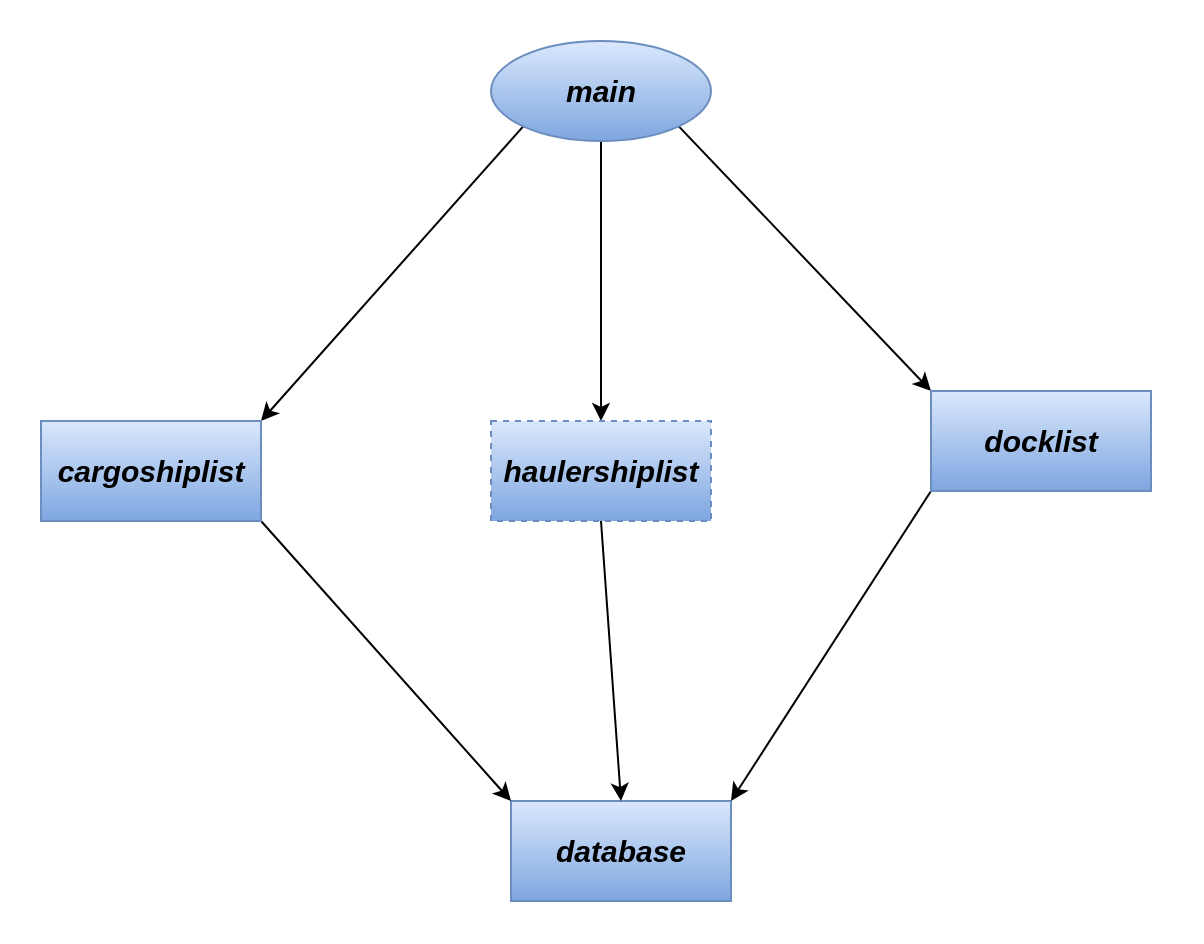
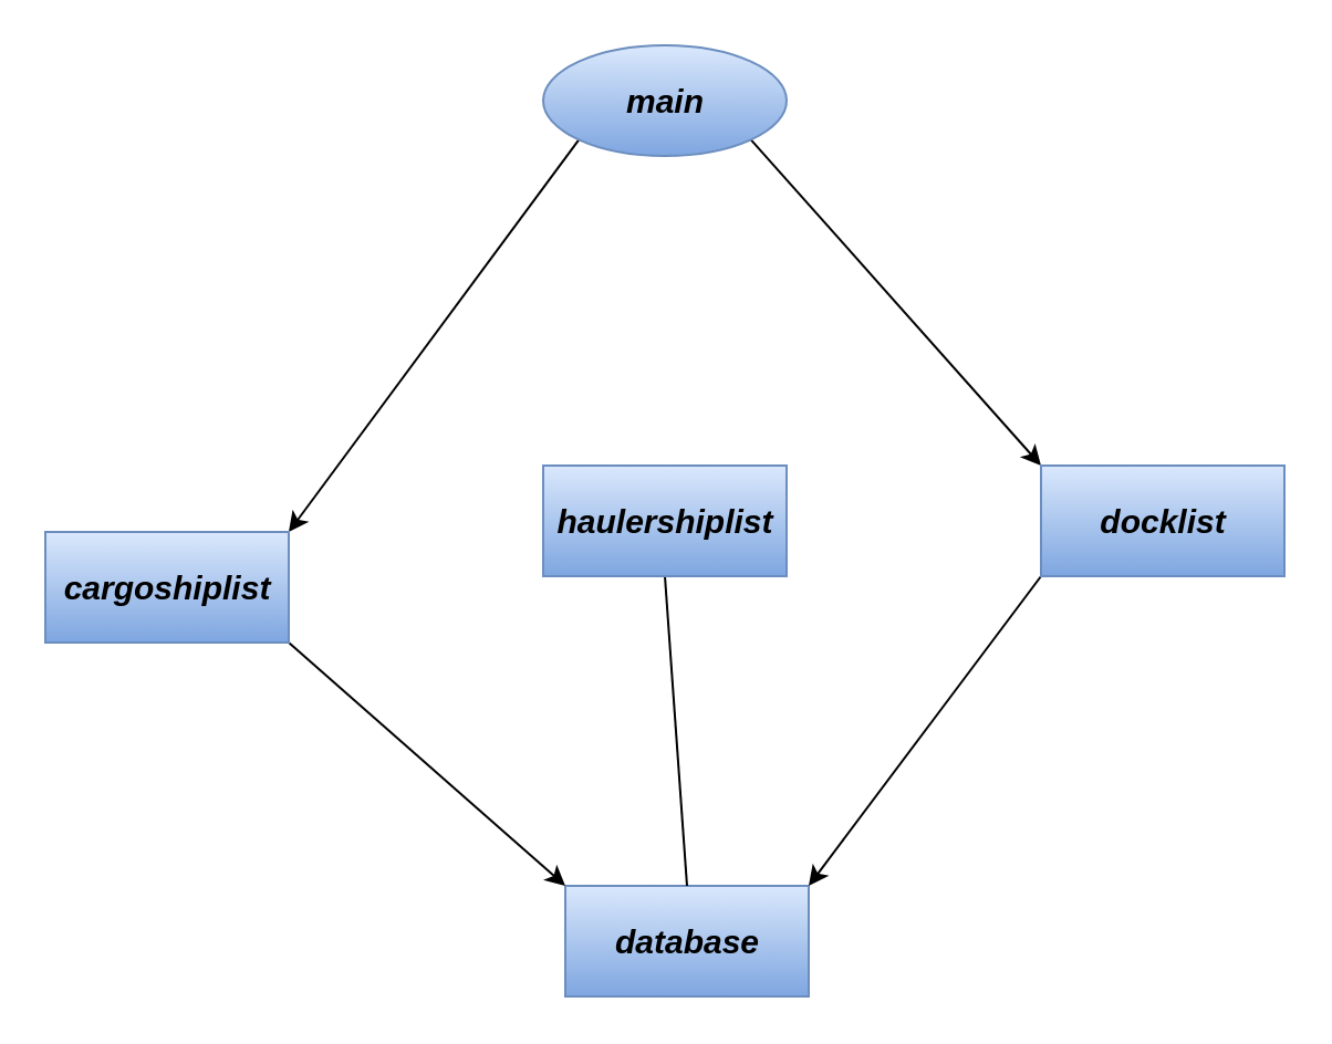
- <mxCell id="3" style="edgeStyle=none;html=1;exitX=0.5;exitY=1;exitDx=0;exitDy=0;entryX=0.5;entryY=0;entryDx=0;entryDy=0;fontStyle=3;fontSize=15;fillColor=#dae8fc;strokeColor=#000000;gradientColor=#7ea6e0;" edge="1" parent="1" source="5" target="8"><mxGeometry relative="1" as="geometry"><Array as="points"><mxPoint x="300" y="130" /></Array></mxGeometry></mxCell>
- <mxCell id="10" value="docklist" style="html=1;fontStyle=3;fontSize=15;fillColor=#dae8fc;strokeColor=#6c8ebf;gradientColor=#7ea6e0;" vertex="1" parent="1"><mxGeometry x="465" y="195" width="110" height="50" as="geometry" /></mxCell>
+ <mxCell id="10" value="docklist" style="html=1;fontStyle=3;fontSize=15;fillColor=#dae8fc;strokeColor=#6c8ebf;gradientColor=#7ea6e0;" vertex="1" parent="1"><mxGeometry x="470" y="210" width="110" height="50" as="geometry" /></mxCell>
- <mxCell id="12" value="cargoshiplist" style="html=1;fontStyle=3;fontSize=15;fillColor=#dae8fc;strokeColor=#6c8ebf;gradientColor=#7ea6e0;" vertex="1" parent="1"><mxGeometry x="20" y="210" width="110" height="50" as="geometry" /></mxCell>
+ <mxCell id="12" value="cargoshiplist" style="html=1;fontStyle=3;fontSize=15;fillColor=#dae8fc;strokeColor=#6c8ebf;gradientColor=#7ea6e0;" vertex="1" parent="1"><mxGeometry x="20" y="240" width="110" height="50" as="geometry" /></mxCell>
- <mxCell id="8" value="haulershiplist" style="html=1;fontStyle=3;fontSize=15;fillColor=#dae8fc;strokeColor=#6c8ebf;gradientColor=#7ea6e0;dashed=1;" vertex="1" parent="1"><mxGeometry x="245" y="210" width="110" height="50" as="geometry" /></mxCell>
+ <mxCell id="8" value="haulershiplist" style="html=1;fontStyle=3;fontSize=15;fillColor=#dae8fc;strokeColor=#6c8ebf;gradientColor=#7ea6e0;" vertex="1" parent="1"><mxGeometry x="245" y="210" width="110" height="50" as="geometry" /></mxCell>
- <mxCell id="7" style="edgeStyle=none;html=1;exitX=0.5;exitY=1;exitDx=0;exitDy=0;entryX=0.5;entryY=0;entryDx=0;entryDy=0;fontStyle=3;fontSize=15;fillColor=#dae8fc;strokeColor=#000000;gradientColor=#7ea6e0;" edge="1" parent="1" source="8" target="6"><mxGeometry relative="1" as="geometry" /></mxCell>
+ <mxCell id="7" style="edgeStyle=none;html=1;exitX=0.5;exitY=1;exitDx=0;exitDy=0;entryX=0.5;entryY=0;entryDx=0;entryDy=0;fontStyle=3;fontSize=15;fillColor=#dae8fc;strokeColor=#000000;gradientColor=#7ea6e0;endArrow=none;" edge="1" parent="1" source="8" target="6"><mxGeometry relative="1" as="geometry" /></mxCell>
